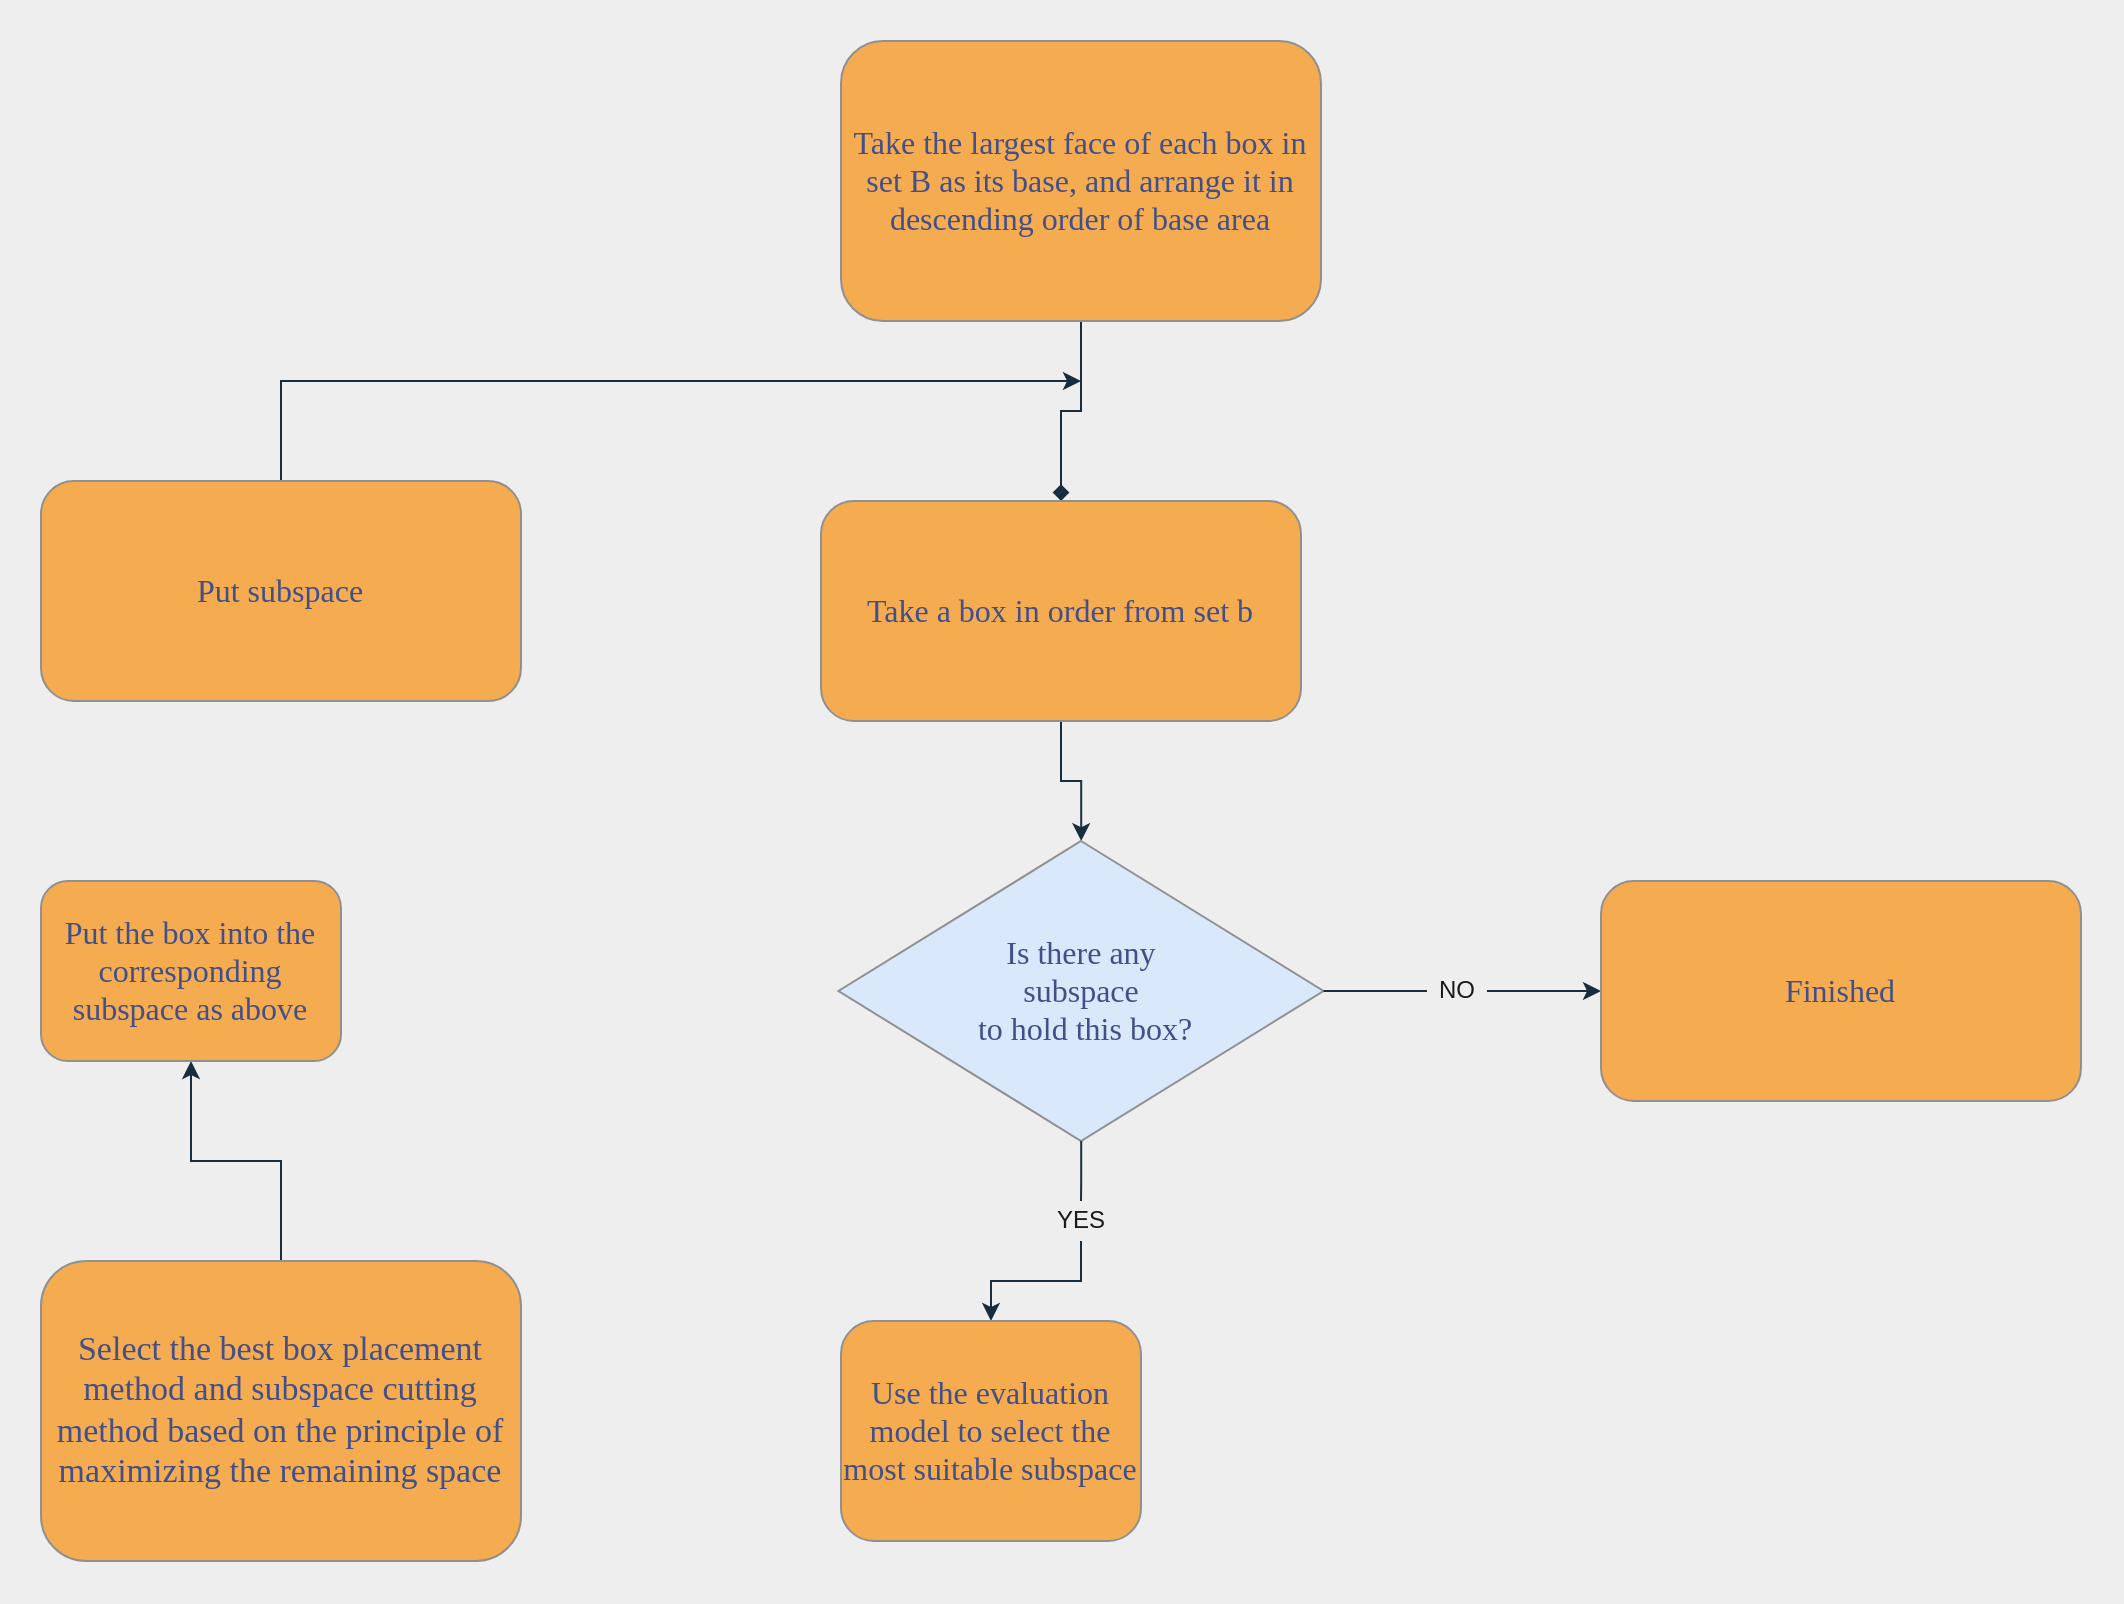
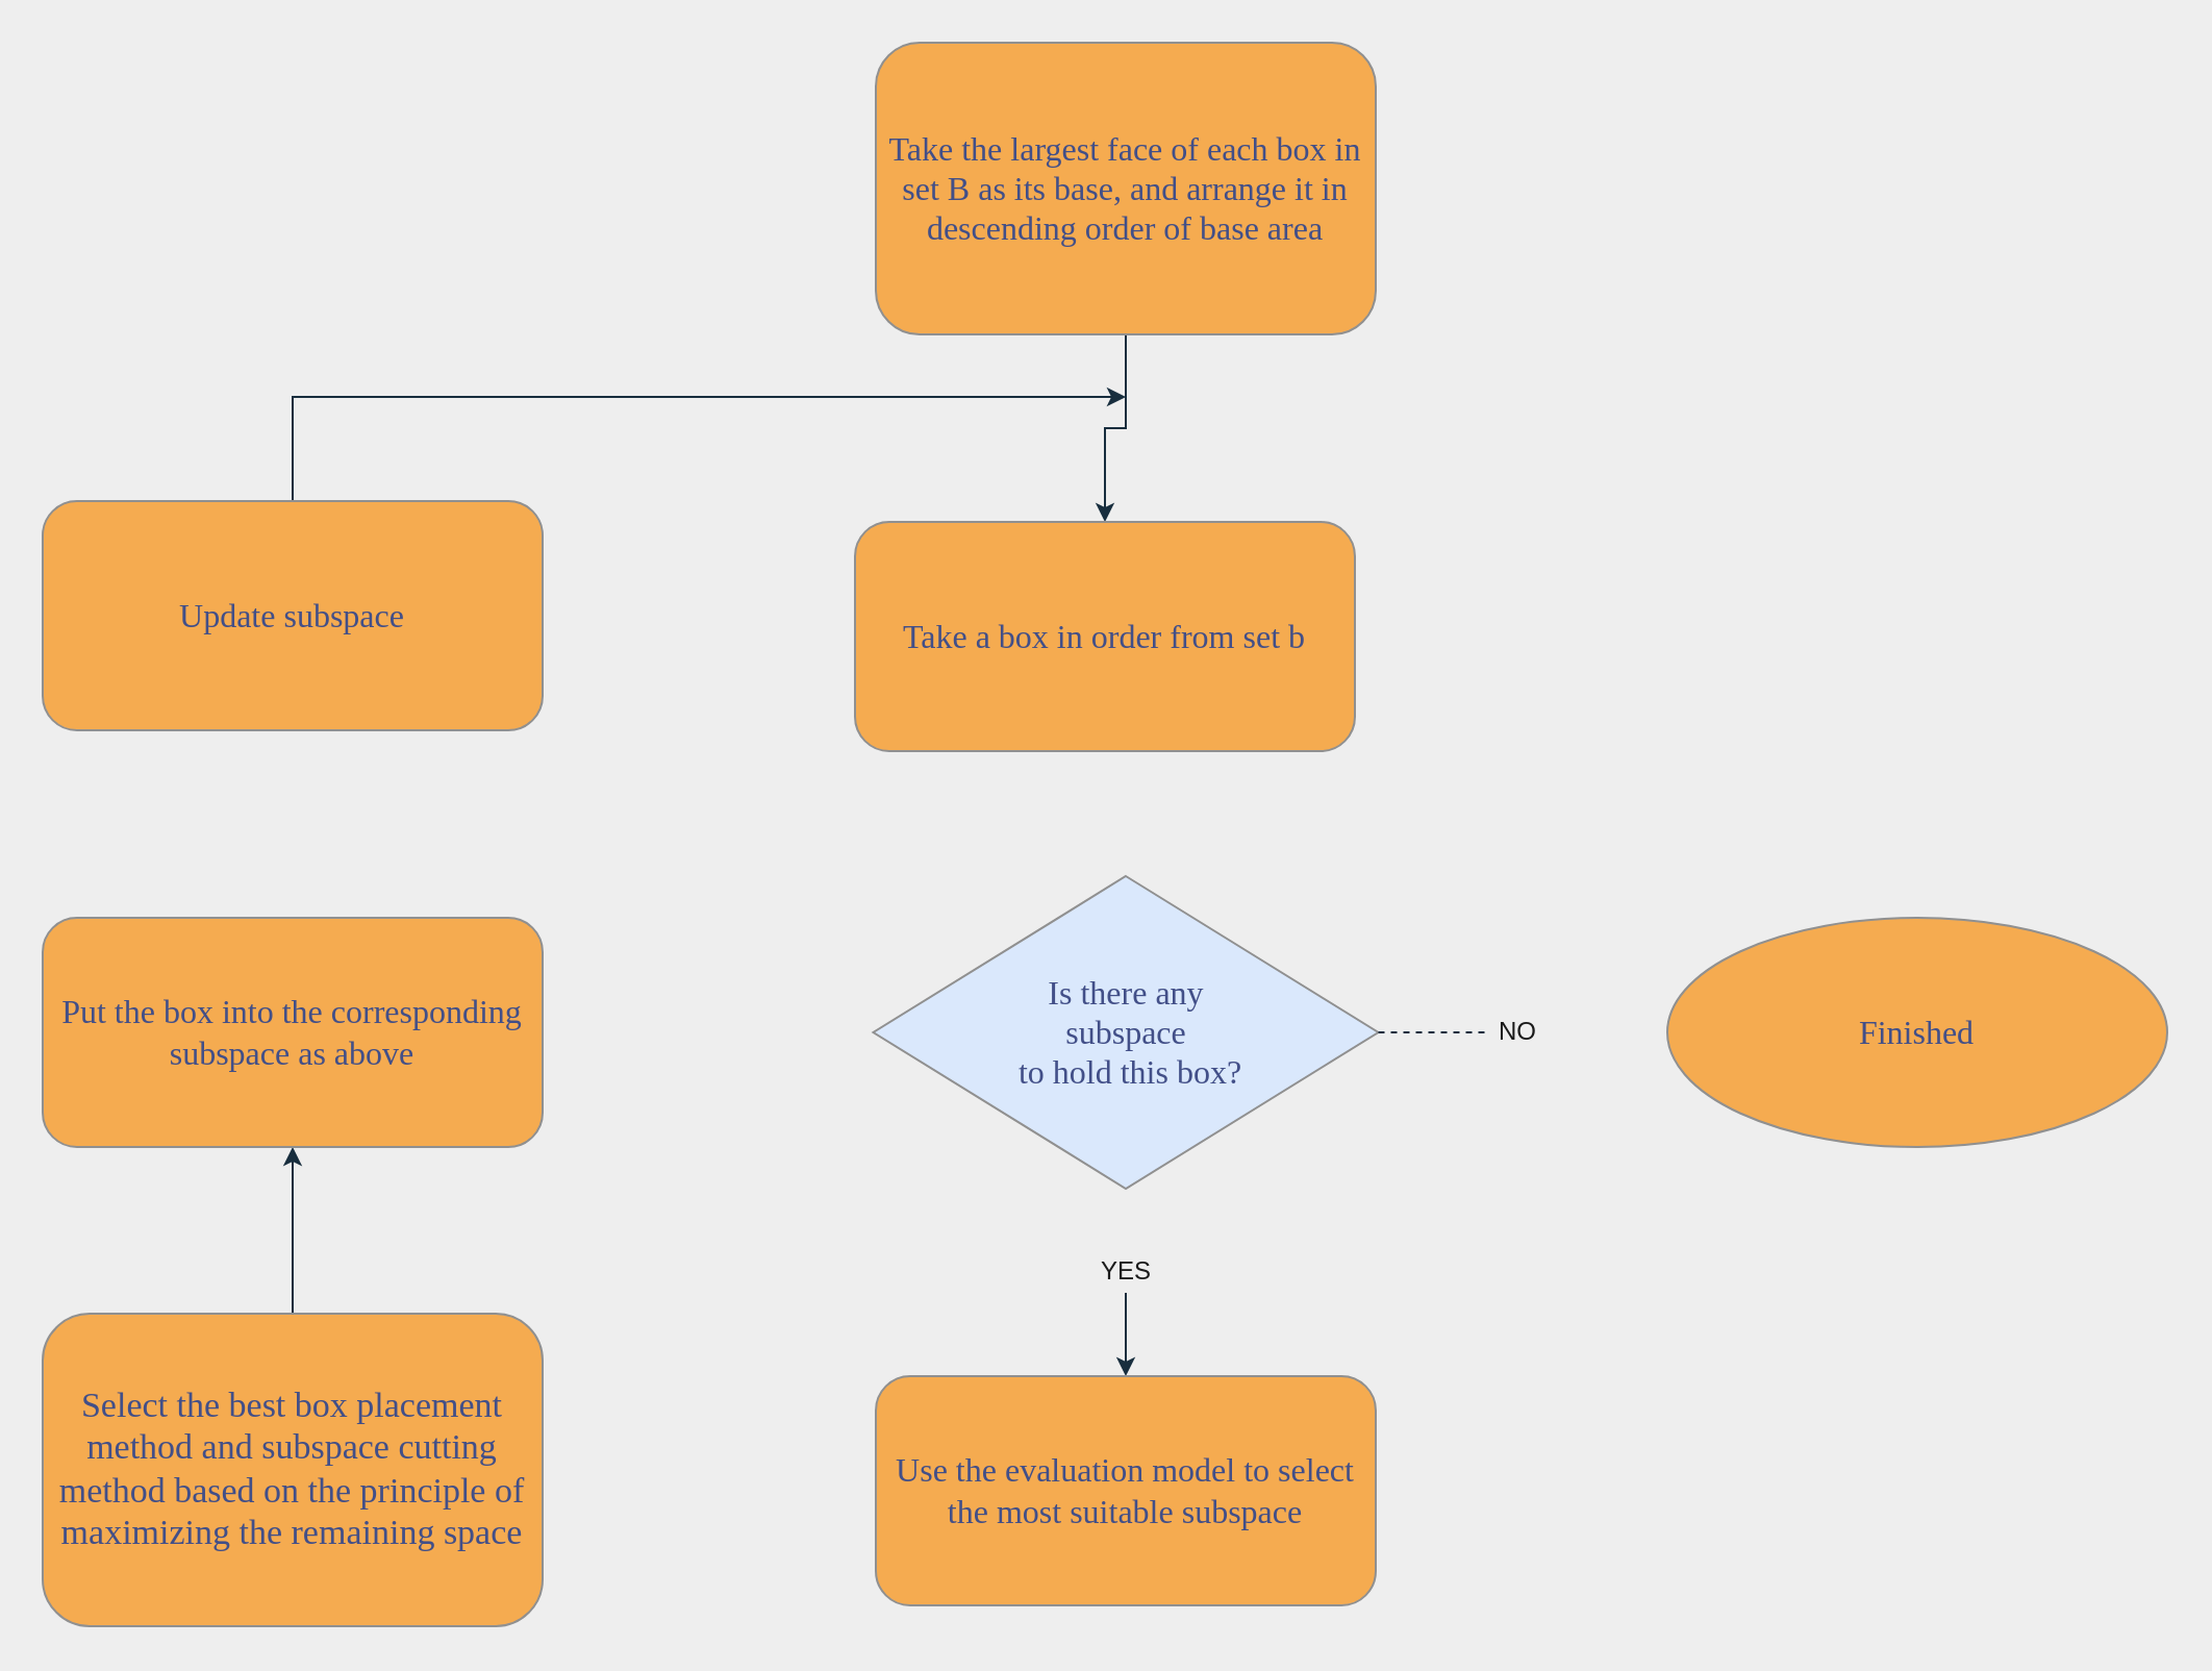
- <mxCell id="2" value="" style="edgeStyle=orthogonalEdgeStyle;rounded=0;orthogonalLoop=1;jettySize=auto;html=1;labelBackgroundColor=#EEEEEE;strokeColor=#182E3E;fontColor=#1A1A1A;endArrow=diamond;" edge="1" parent="1" source="3" target="5"><mxGeometry relative="1" as="geometry" /></mxCell>
+ <mxCell id="2" value="" style="edgeStyle=orthogonalEdgeStyle;rounded=0;orthogonalLoop=1;jettySize=auto;html=1;labelBackgroundColor=#EEEEEE;strokeColor=#182E3E;fontColor=#1A1A1A;" edge="1" parent="1" source="3" target="5"><mxGeometry relative="1" as="geometry" /></mxCell>
- <mxCell id="14" value="&lt;span style=&quot;font-family: &amp;quot;cascadia code&amp;quot;; font-size: 16px; color: rgb(66, 79, 136);&quot;&gt;Put subspace&lt;/span&gt;" style="rounded=1;whiteSpace=wrap;html=1;fillColor=#F5AB50;strokeColor=#909090;fontColor=#1A1A1A;fontSize=16;" vertex="1" parent="1"><mxGeometry x="20" y="240" width="240" height="110" as="geometry" /></mxCell>
+ <mxCell id="14" value="&lt;span style=&quot;font-family: &amp;quot;cascadia code&amp;quot;; font-size: 16px; color: rgb(66, 79, 136);&quot;&gt;Update subspace&lt;/span&gt;" style="rounded=1;whiteSpace=wrap;html=1;fillColor=#F5AB50;strokeColor=#909090;fontColor=#1A1A1A;fontSize=16;" vertex="1" parent="1"><mxGeometry x="20" y="240" width="240" height="110" as="geometry" /></mxCell>
- <mxCell id="4" value="" style="edgeStyle=orthogonalEdgeStyle;rounded=0;orthogonalLoop=1;jettySize=auto;html=1;labelBackgroundColor=#EEEEEE;strokeColor=#182E3E;fontColor=#1A1A1A;" edge="1" parent="1" source="5" target="8"><mxGeometry relative="1" as="geometry" /></mxCell>
- <mxCell id="12" value="&lt;span style=&quot;font-family: &amp;quot;cascadia code&amp;quot;; font-size: 16px; color: rgb(66, 79, 136);&quot;&gt;Put the box into the corresponding subspace as above&lt;/span&gt;" style="rounded=1;whiteSpace=wrap;html=1;fillColor=#F5AB50;strokeColor=#909090;fontColor=#1A1A1A;fontSize=16;" vertex="1" parent="1"><mxGeometry x="20" y="440" width="150" height="90" as="geometry" /></mxCell>
+ <mxCell id="12" value="&lt;span style=&quot;font-family: &amp;quot;cascadia code&amp;quot;; font-size: 16px; color: rgb(66, 79, 136);&quot;&gt;Put the box into the corresponding subspace as above&lt;/span&gt;" style="rounded=1;whiteSpace=wrap;html=1;fillColor=#F5AB50;strokeColor=#909090;fontColor=#1A1A1A;fontSize=16;" vertex="1" parent="1"><mxGeometry x="20" y="440" width="240" height="110" as="geometry" /></mxCell>
- <mxCell id="17" value="" style="edgeStyle=orthogonalEdgeStyle;rounded=0;orthogonalLoop=1;jettySize=auto;html=1;exitX=1;exitY=0.5;exitDx=0;exitDy=0;entryX=0;entryY=0.5;entryDx=0;entryDy=0;endArrow=none;labelBackgroundColor=#EEEEEE;strokeColor=#182E3E;fontColor=#1A1A1A;" edge="1" parent="1" source="8" target="16"><mxGeometry relative="1" as="geometry"><mxPoint x="661.25" y="495" as="sourcePoint" /><mxPoint x="800" y="495" as="targetPoint" /></mxGeometry></mxCell>
+ <mxCell id="17" value="" style="edgeStyle=orthogonalEdgeStyle;rounded=0;orthogonalLoop=1;jettySize=auto;html=1;exitX=1;exitY=0.5;exitDx=0;exitDy=0;entryX=0;entryY=0.5;entryDx=0;entryDy=0;endArrow=none;labelBackgroundColor=#EEEEEE;strokeColor=#182E3E;fontColor=#1A1A1A;dashed=1;" edge="1" parent="1" source="8" target="16"><mxGeometry relative="1" as="geometry"><mxPoint x="661.25" y="495" as="sourcePoint" /><mxPoint x="800" y="495" as="targetPoint" /></mxGeometry></mxCell>
- <mxCell id="7" style="edgeStyle=orthogonalEdgeStyle;rounded=0;orthogonalLoop=1;jettySize=auto;html=1;exitX=1;exitY=0.5;exitDx=0;exitDy=0;entryX=0;entryY=0.5;entryDx=0;entryDy=0;startArrow=none;labelBackgroundColor=#EEEEEE;strokeColor=#182E3E;fontColor=#1A1A1A;" edge="1" parent="1" source="16" target="15"><mxGeometry relative="1" as="geometry" /></mxCell>
- <mxCell id="15" value="&lt;span style=&quot;font-family: &amp;quot;cascadia code&amp;quot;; font-size: 16px; color: rgb(66, 79, 136);&quot;&gt;Finished&lt;/span&gt;" style="rounded=1;whiteSpace=wrap;html=1;fillColor=#F5AB50;strokeColor=#909090;fontColor=#1A1A1A;fontSize=16;" vertex="1" parent="1"><mxGeometry x="800" y="440" width="240" height="110" as="geometry" /></mxCell>
+ <mxCell id="15" value="&lt;span style=&quot;font-family: &amp;quot;cascadia code&amp;quot;; font-size: 16px; color: rgb(66, 79, 136);&quot;&gt;Finished&lt;/span&gt;" style="ellipse;whiteSpace=wrap;html=1;fillColor=#F5AB50;strokeColor=#909090;fontColor=#1A1A1A;fontSize=16;" vertex="1" parent="1"><mxGeometry x="800" y="440" width="240" height="110" as="geometry" /></mxCell>
- <mxCell id="19" value="" style="edgeStyle=orthogonalEdgeStyle;rounded=0;orthogonalLoop=1;jettySize=auto;html=1;endArrow=none;labelBackgroundColor=#EEEEEE;strokeColor=#182E3E;fontColor=#1A1A1A;" edge="1" parent="1" source="8" target="18"><mxGeometry relative="1" as="geometry"><mxPoint x="540.077" y="569.952" as="sourcePoint" /><mxPoint x="540.077" y="640" as="targetPoint" /></mxGeometry></mxCell>
- <mxCell id="9" value="&lt;span style=&quot;font-family: &amp;quot;cascadia code&amp;quot;; font-size: 16px; color: rgb(66, 79, 136);&quot;&gt;Use the evaluation model to select the most suitable subspace&lt;/span&gt;" style="rounded=1;whiteSpace=wrap;html=1;fillColor=#F5AB50;strokeColor=#909090;fontColor=#1A1A1A;fontSize=16;" vertex="1" parent="1"><mxGeometry x="420" y="660" width="150" height="110" as="geometry" /></mxCell>
+ <mxCell id="9" value="&lt;span style=&quot;font-family: &amp;quot;cascadia code&amp;quot;; font-size: 16px; color: rgb(66, 79, 136);&quot;&gt;Use the evaluation model to select the most suitable subspace&lt;/span&gt;" style="rounded=1;whiteSpace=wrap;html=1;fillColor=#F5AB50;strokeColor=#909090;fontColor=#1A1A1A;fontSize=16;" vertex="1" parent="1"><mxGeometry x="420" y="660" width="240" height="110" as="geometry" /></mxCell>
